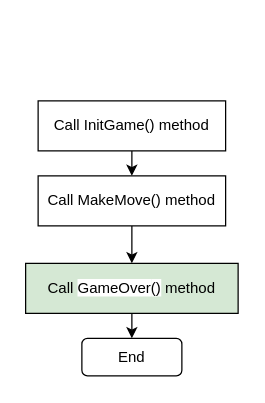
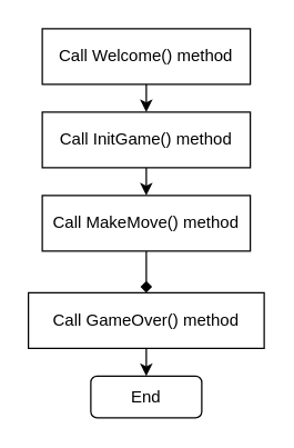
+ <mxCell id="3" value="Call Welcome() method" style="rounded=0;whiteSpace=wrap;html=1;" vertex="1" parent="1"><mxGeometry x="30" y="20" width="150" height="40" as="geometry" /></mxCell>
+ <mxCell id="2" style="edgeStyle=none;html=1;entryX=0.5;entryY=0;entryDx=0;entryDy=0;" edge="1" parent="1" source="3" target="5"><mxGeometry relative="1" as="geometry" /></mxCell>
- <mxCell id="6" style="edgeStyle=none;html=1;entryX=0.5;entryY=0;entryDx=0;entryDy=0;" edge="1" parent="1" source="7" target="9"><mxGeometry relative="1" as="geometry" /></mxCell>
+ <mxCell id="6" style="edgeStyle=none;html=1;entryX=0.5;entryY=0;entryDx=0;entryDy=0;endArrow=diamond;" edge="1" parent="1" source="7" target="9"><mxGeometry relative="1" as="geometry" /></mxCell>
- <mxCell id="9" value="&lt;font&gt;Call&amp;nbsp;&lt;span style=&quot;background-color: rgb(255 , 255 , 255)&quot;&gt;&lt;font style=&quot;font-size: 12px&quot;&gt;GameOver&lt;/font&gt;&lt;/span&gt;&lt;/font&gt;&lt;span style=&quot;background-color: rgb(255 , 255 , 255)&quot;&gt;()&lt;/span&gt;&lt;span&gt;&amp;nbsp;method&lt;/span&gt;" style="rounded=0;whiteSpace=wrap;html=1;fillColor=#d5e8d4;" vertex="1" parent="1"><mxGeometry x="20" y="210" width="170" height="40" as="geometry" /></mxCell>
+ <mxCell id="9" value="&lt;font&gt;Call&amp;nbsp;&lt;span style=&quot;background-color: rgb(255 , 255 , 255)&quot;&gt;&lt;font style=&quot;font-size: 12px&quot;&gt;GameOver&lt;/font&gt;&lt;/span&gt;&lt;/font&gt;&lt;span style=&quot;background-color: rgb(255 , 255 , 255)&quot;&gt;()&lt;/span&gt;&lt;span&gt;&amp;nbsp;method&lt;/span&gt;" style="rounded=0;whiteSpace=wrap;html=1;" vertex="1" parent="1"><mxGeometry x="20" y="210" width="170" height="40" as="geometry" /></mxCell>
